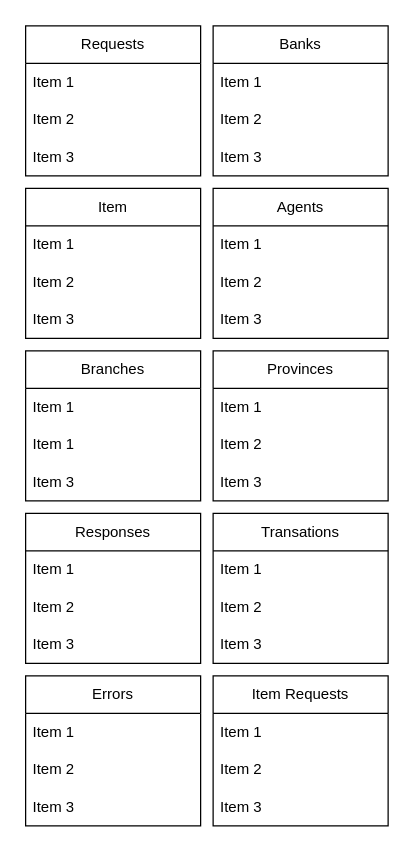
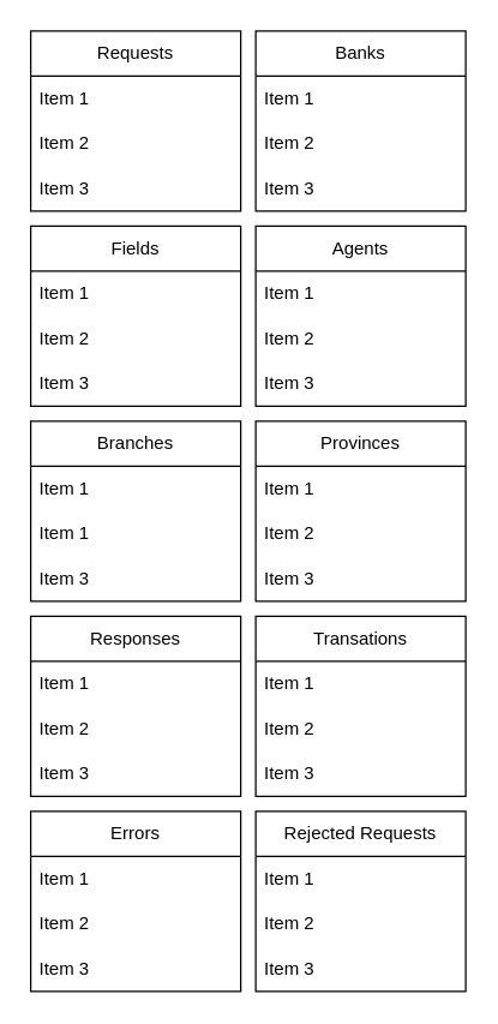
- <mxCell id="10" value="Item" style="swimlane;fontStyle=0;childLayout=stackLayout;horizontal=1;startSize=30;horizontalStack=0;resizeParent=1;resizeParentMax=0;resizeLast=0;collapsible=1;marginBottom=0;whiteSpace=wrap;html=1;" vertex="1" parent="1"><mxGeometry x="20" y="150" width="140" height="120" as="geometry" /></mxCell>
+ <mxCell id="10" value="Fields" style="swimlane;fontStyle=0;childLayout=stackLayout;horizontal=1;startSize=30;horizontalStack=0;resizeParent=1;resizeParentMax=0;resizeLast=0;collapsible=1;marginBottom=0;whiteSpace=wrap;html=1;" vertex="1" parent="1"><mxGeometry x="20" y="150" width="140" height="120" as="geometry" /></mxCell>
- <mxCell id="38" value="Item Requests" style="swimlane;fontStyle=0;childLayout=stackLayout;horizontal=1;startSize=30;horizontalStack=0;resizeParent=1;resizeParentMax=0;resizeLast=0;collapsible=1;marginBottom=0;whiteSpace=wrap;html=1;" vertex="1" parent="1"><mxGeometry x="170" y="540" width="140" height="120" as="geometry" /></mxCell>
+ <mxCell id="38" value="Rejected Requests" style="swimlane;fontStyle=0;childLayout=stackLayout;horizontal=1;startSize=30;horizontalStack=0;resizeParent=1;resizeParentMax=0;resizeLast=0;collapsible=1;marginBottom=0;whiteSpace=wrap;html=1;" vertex="1" parent="1"><mxGeometry x="170" y="540" width="140" height="120" as="geometry" /></mxCell>
